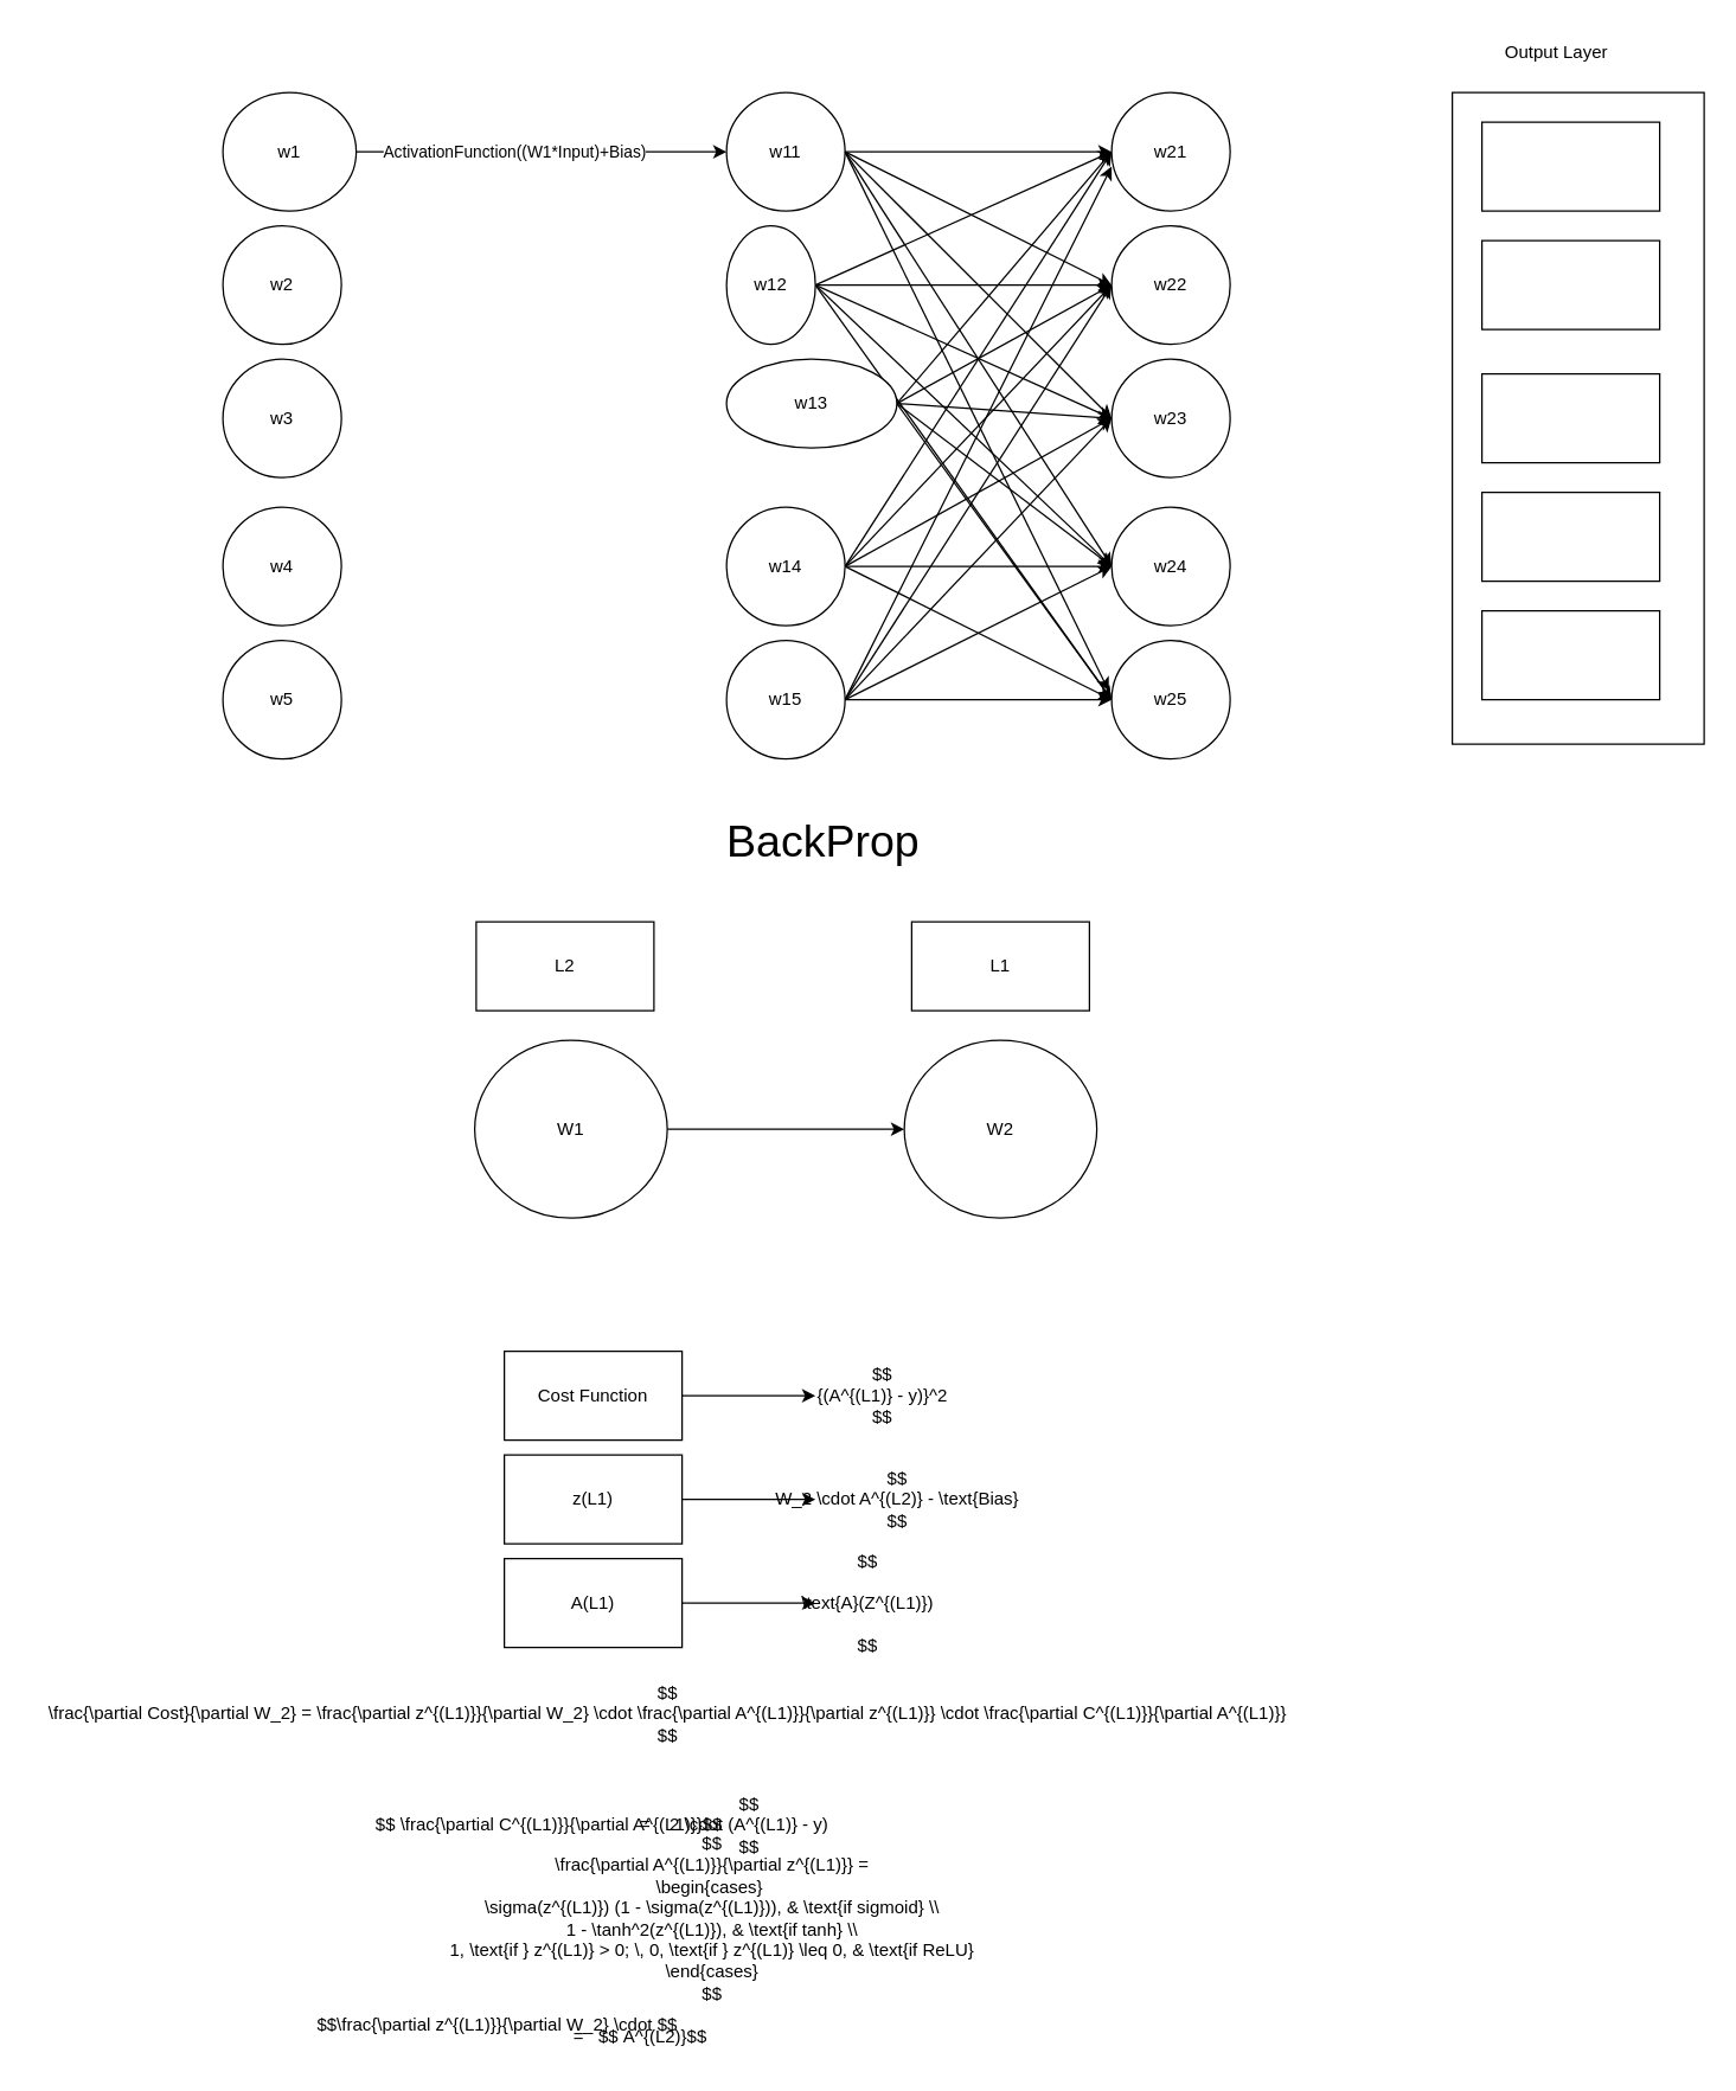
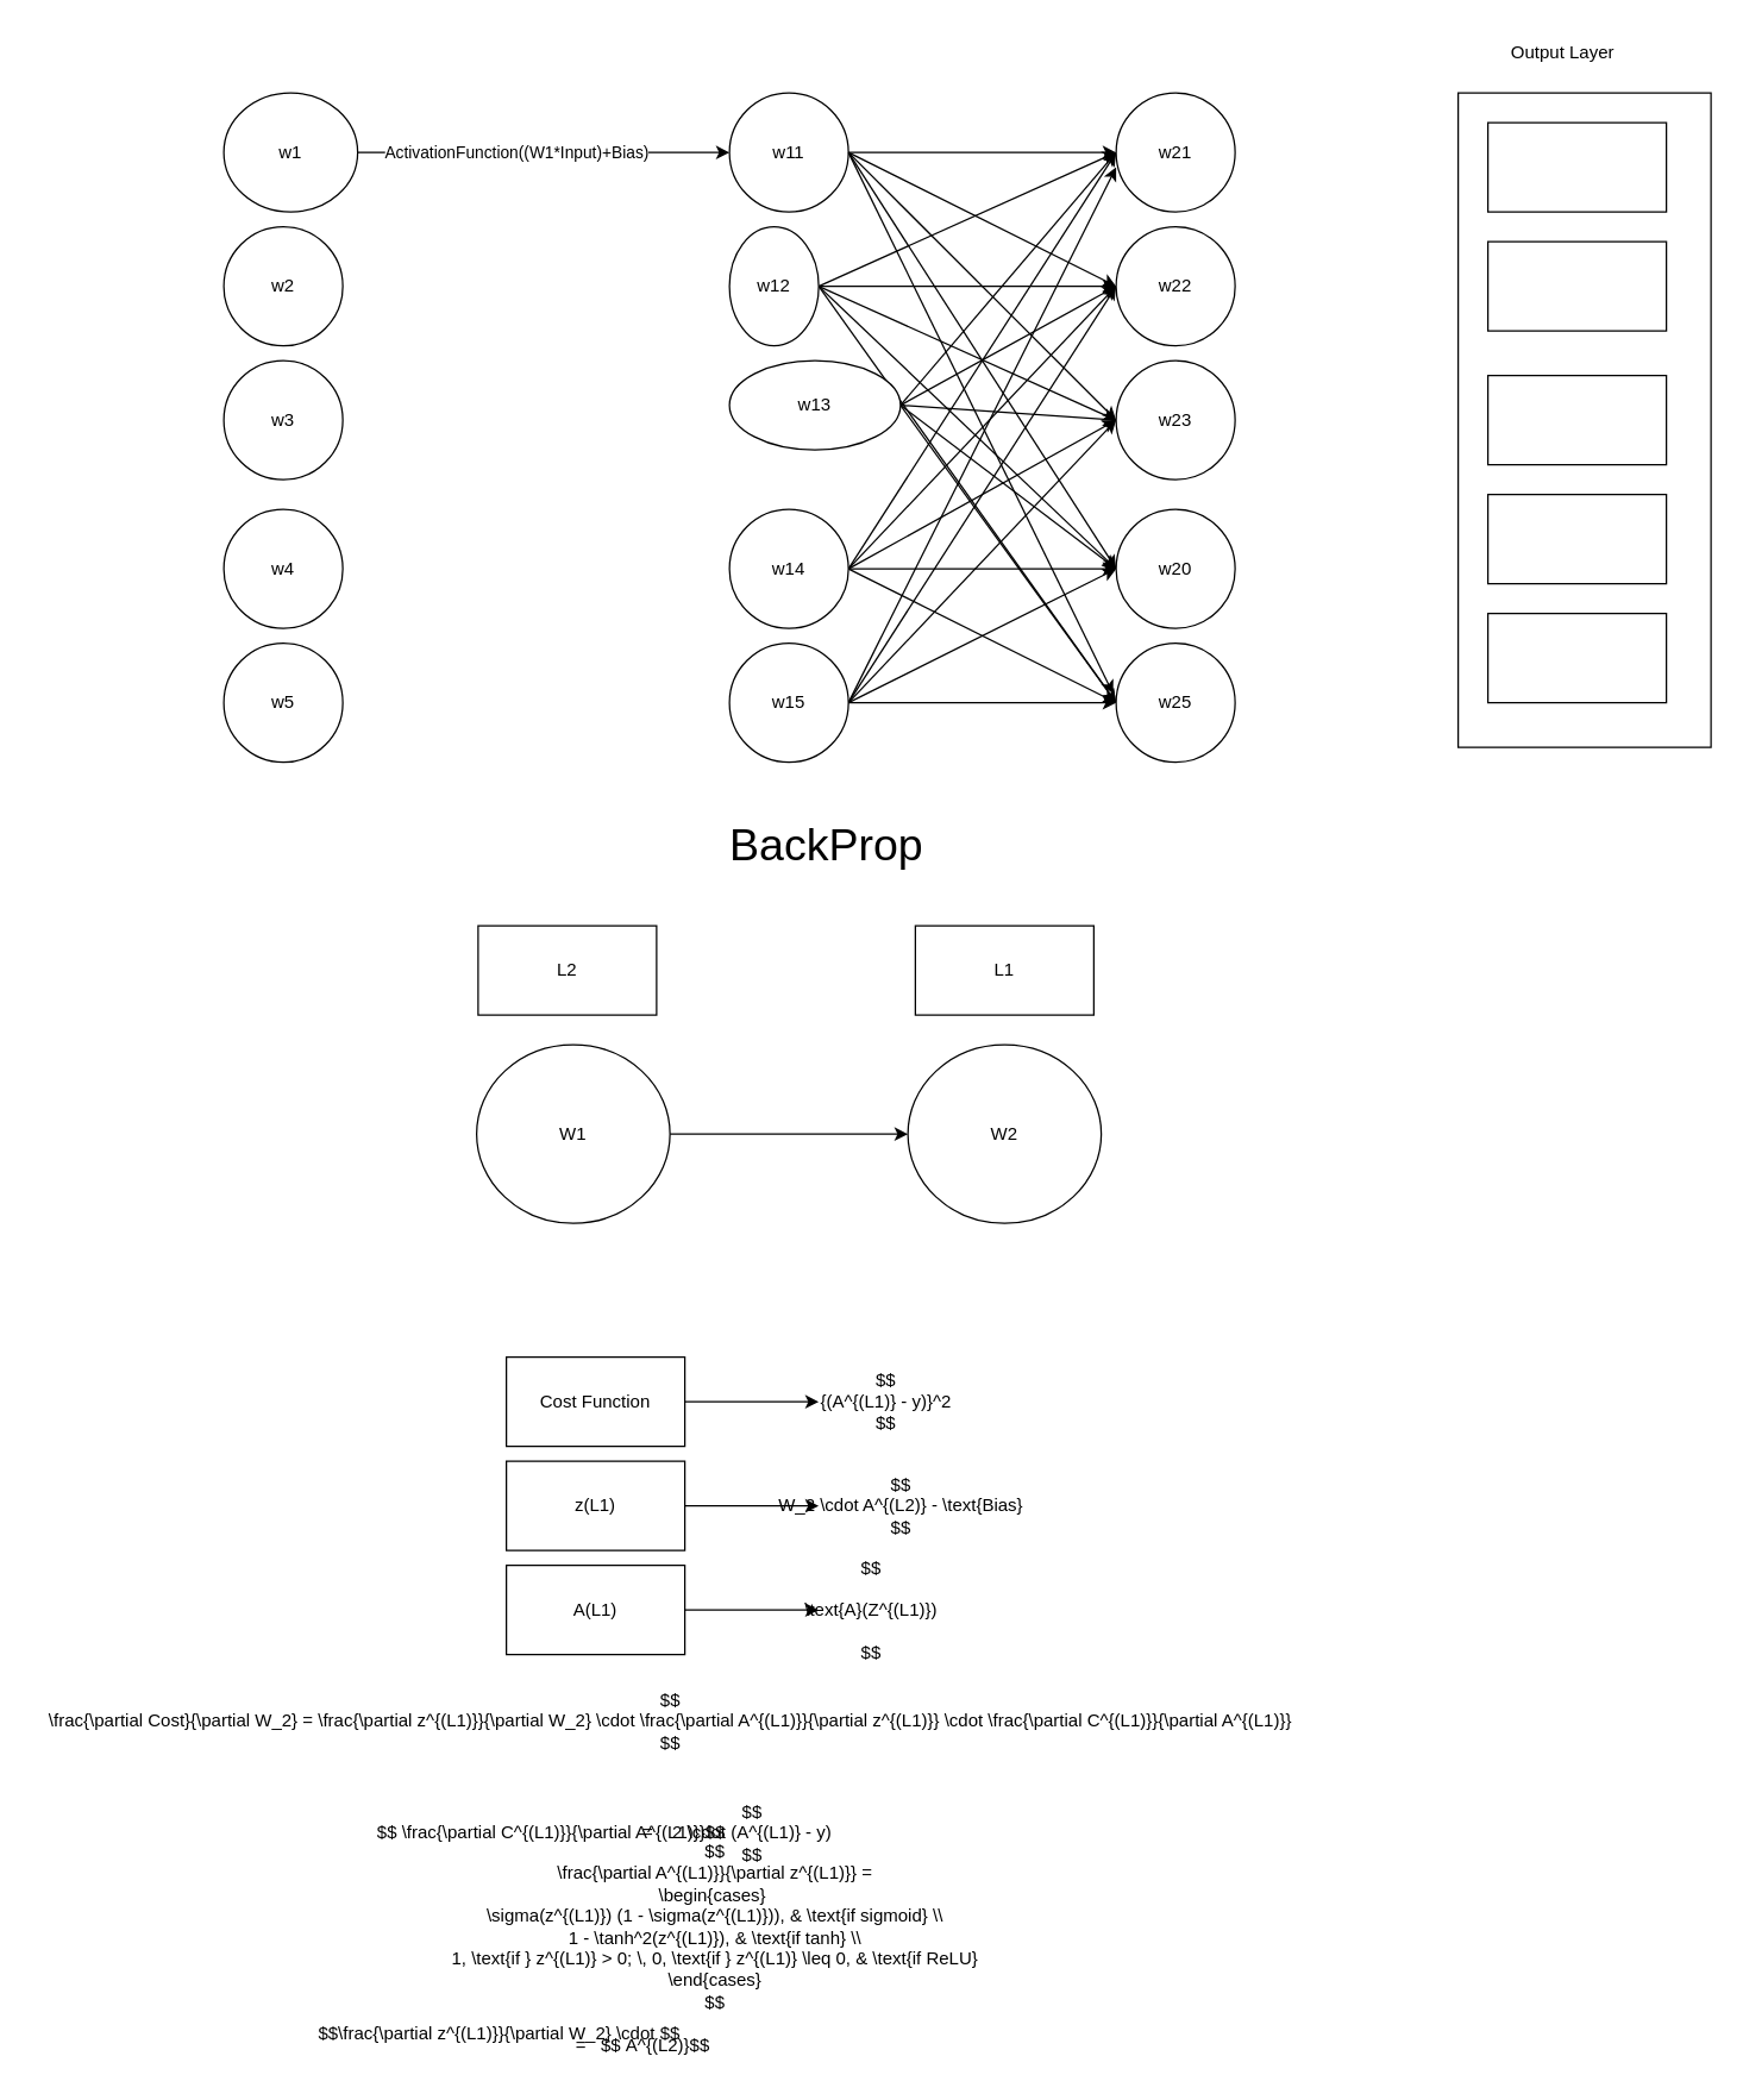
- <mxCell id="22" style="edgeStyle=none;html=1;exitX=1;exitY=0.5;exitDx=0;exitDy=0;entryX=0;entryY=0.5;entryDx=0;entryDy=0;" parent="1" source="25" target="40" edge="1"><mxGeometry relative="1" as="geometry" /></mxCell>
+ <mxCell id="22" style="edgeStyle=none;html=1;exitX=1;exitY=0.5;exitDx=0;exitDy=0;entryX=0;entryY=0.5;entryDx=0;entryDy=0;endArrow=open;" parent="1" source="25" target="40" edge="1"><mxGeometry relative="1" as="geometry" /></mxCell>
- <mxCell id="41" value="w24" style="ellipse;whiteSpace=wrap;html=1;" parent="1" vertex="1"><mxGeometry x="750" y="342" width="80" height="80" as="geometry" /></mxCell>
+ <mxCell id="41" value="w20" style="ellipse;whiteSpace=wrap;html=1;" parent="1" vertex="1"><mxGeometry x="750" y="342" width="80" height="80" as="geometry" /></mxCell>
